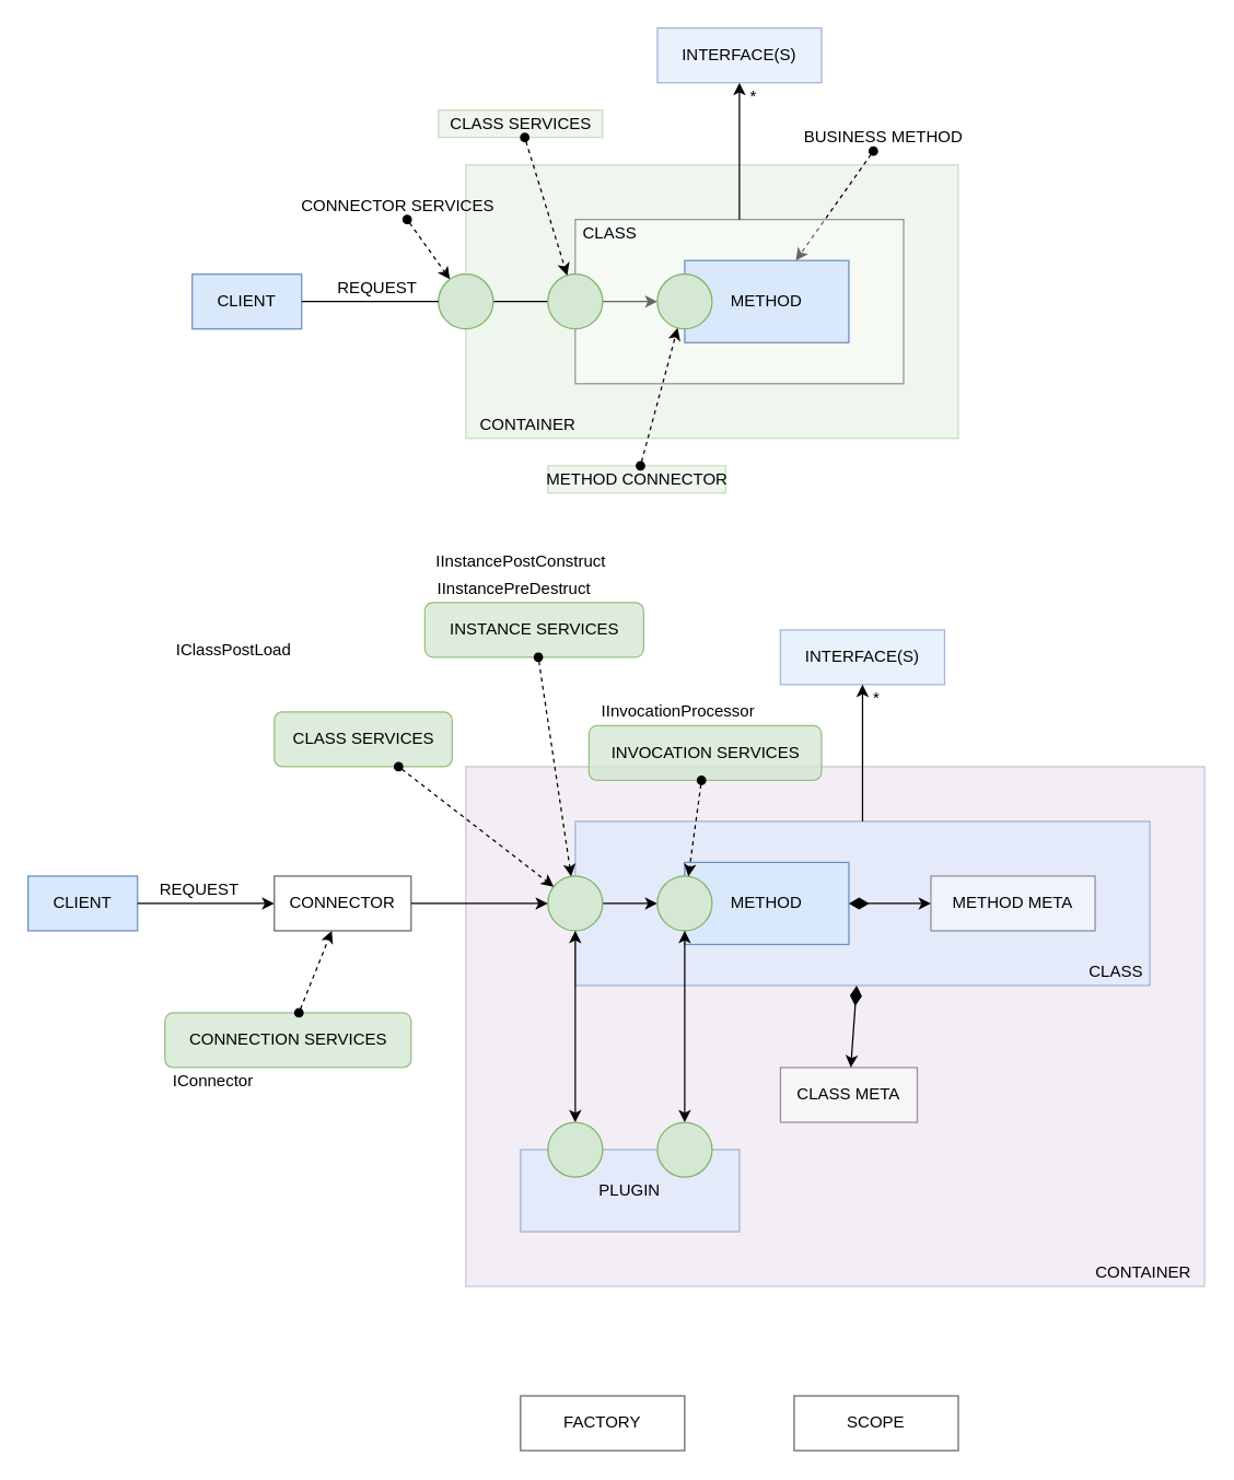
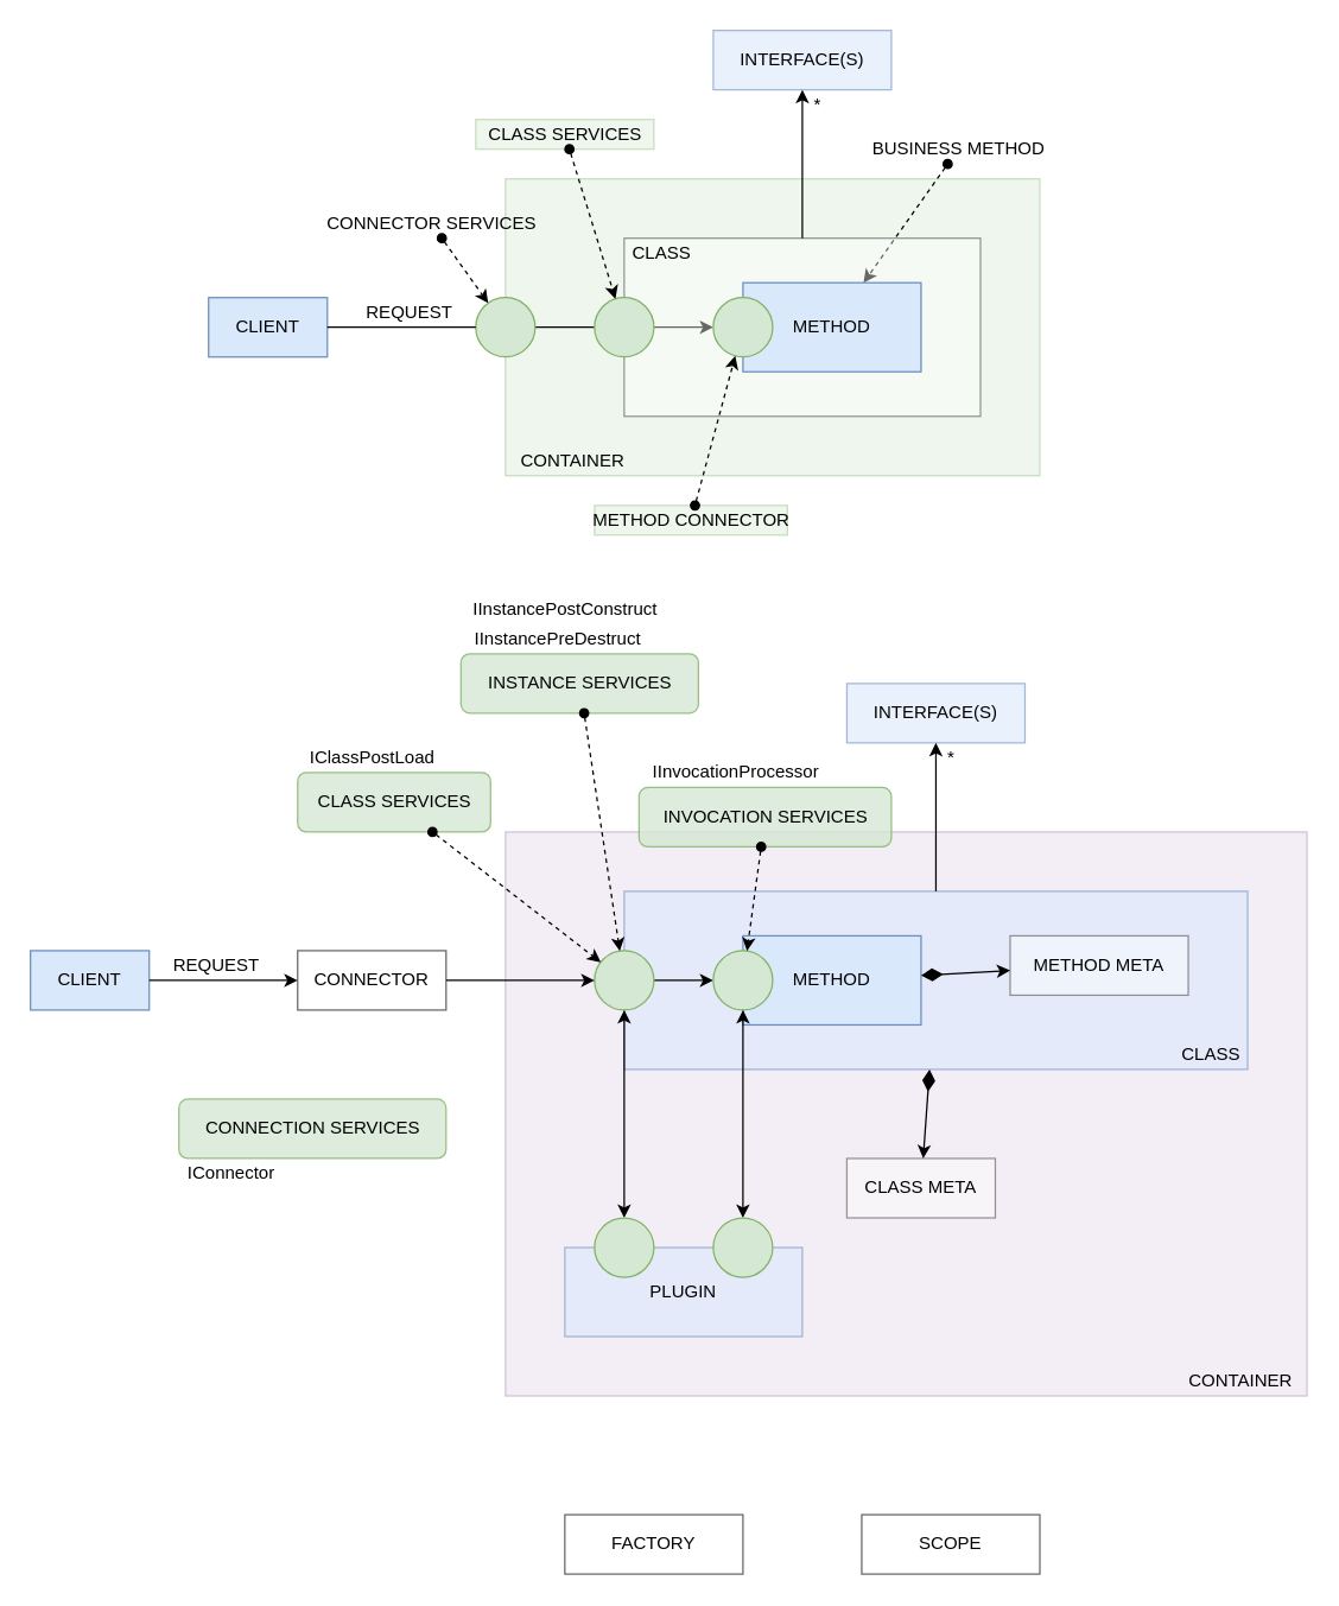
- <mxCell id="60" value="IClassPostLoad" style="text;html=1;align=center;verticalAlign=middle;resizable=0;points=[];autosize=1;strokeColor=none;fillColor=none;" parent="1" vertex="1"><mxGeometry x="120" y="465" width="100" height="20" as="geometry" /></mxCell>
+ <mxCell id="60" value="IClassPostLoad" style="text;html=1;align=center;verticalAlign=middle;resizable=0;points=[];autosize=1;strokeColor=none;fillColor=none;" parent="1" vertex="1"><mxGeometry x="200" y="500" width="100" height="20" as="geometry" /></mxCell>
- <mxCell id="43" value="METHOD META" style="rounded=0;whiteSpace=wrap;html=1;opacity=40;" parent="1" vertex="1"><mxGeometry x="680" y="640" width="120" height="40" as="geometry" /></mxCell>
+ <mxCell id="43" value="METHOD META" style="rounded=0;whiteSpace=wrap;html=1;opacity=40;" parent="1" vertex="1"><mxGeometry x="680" y="630" width="120" height="40" as="geometry" /></mxCell>
- <mxCell id="59" value="" style="endArrow=classic;dashed=1;html=1;startArrow=oval;startFill=1;endFill=1;" parent="1" source="58" target="50" edge="1"><mxGeometry width="50" height="50" relative="1" as="geometry"><mxPoint x="300.833" y="570" as="sourcePoint" /><mxPoint x="414.186" y="657.757" as="targetPoint" /></mxGeometry></mxCell>
